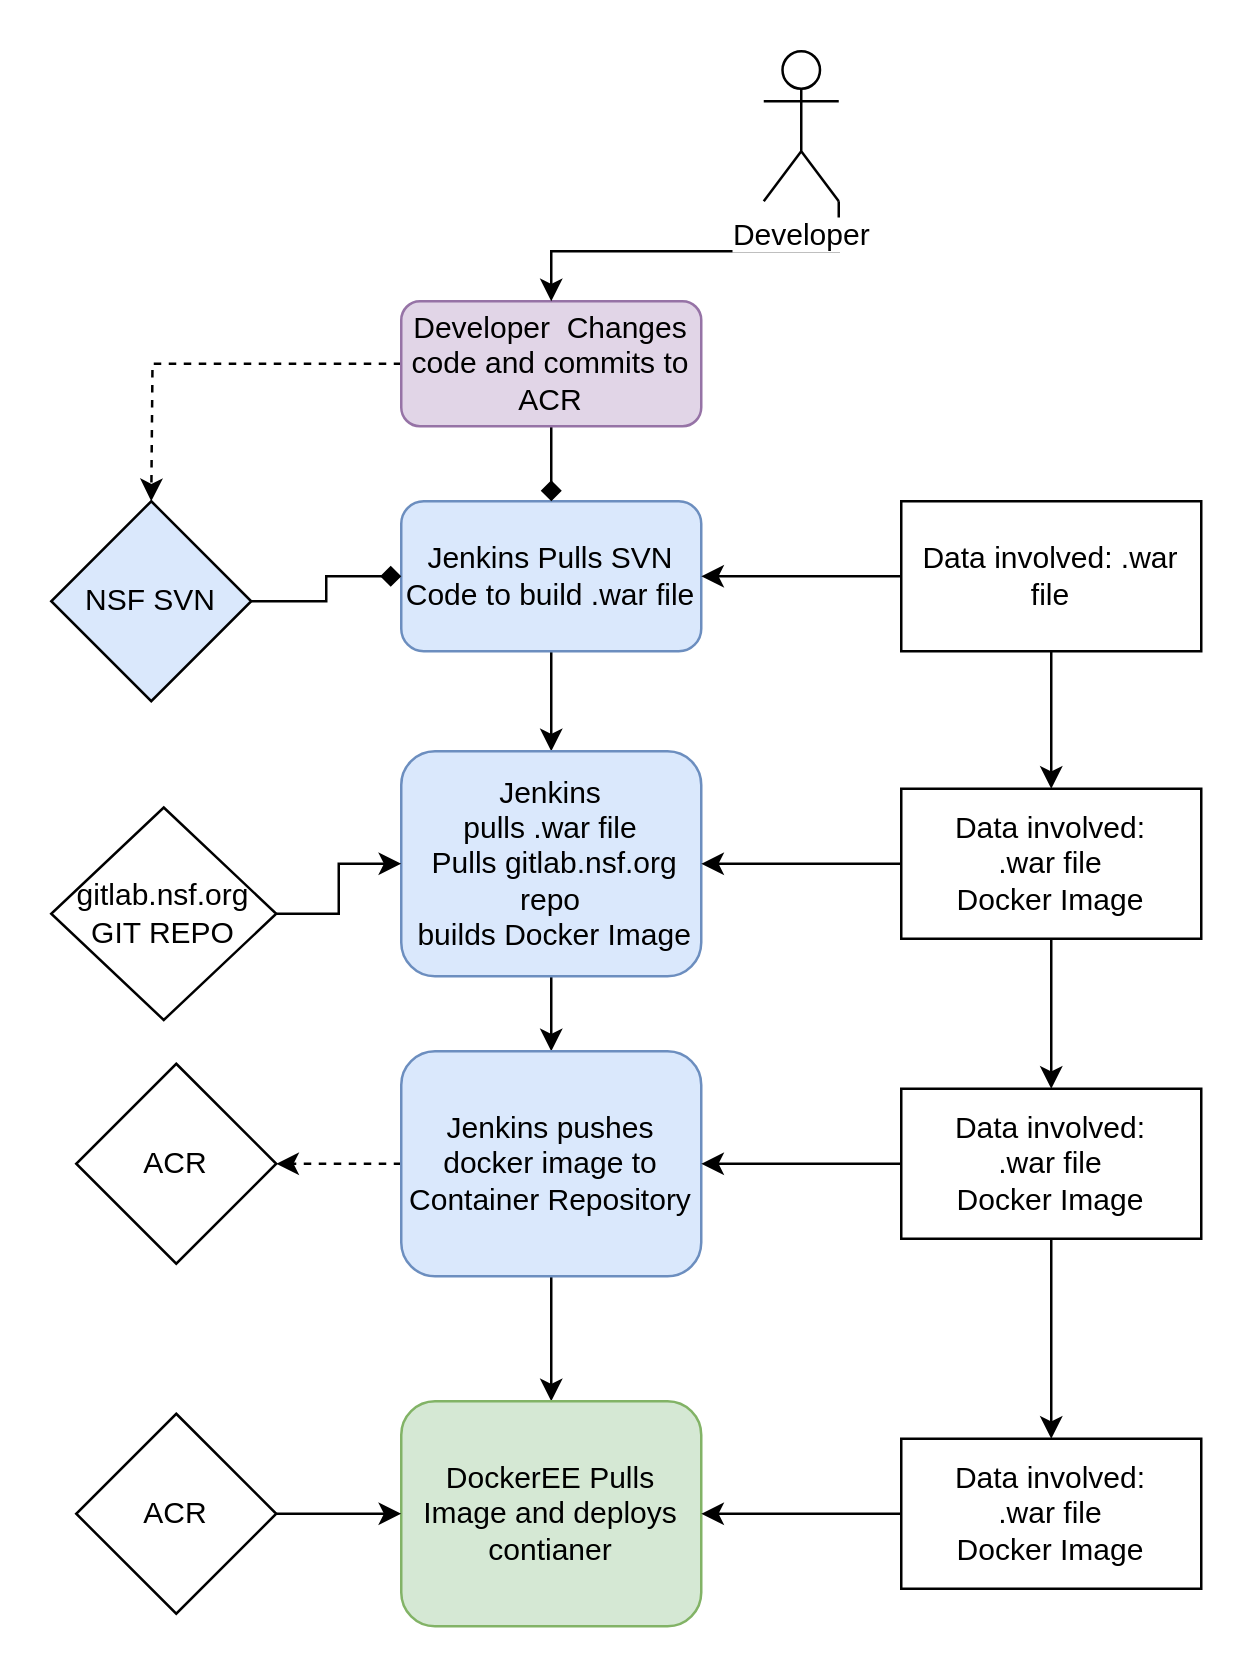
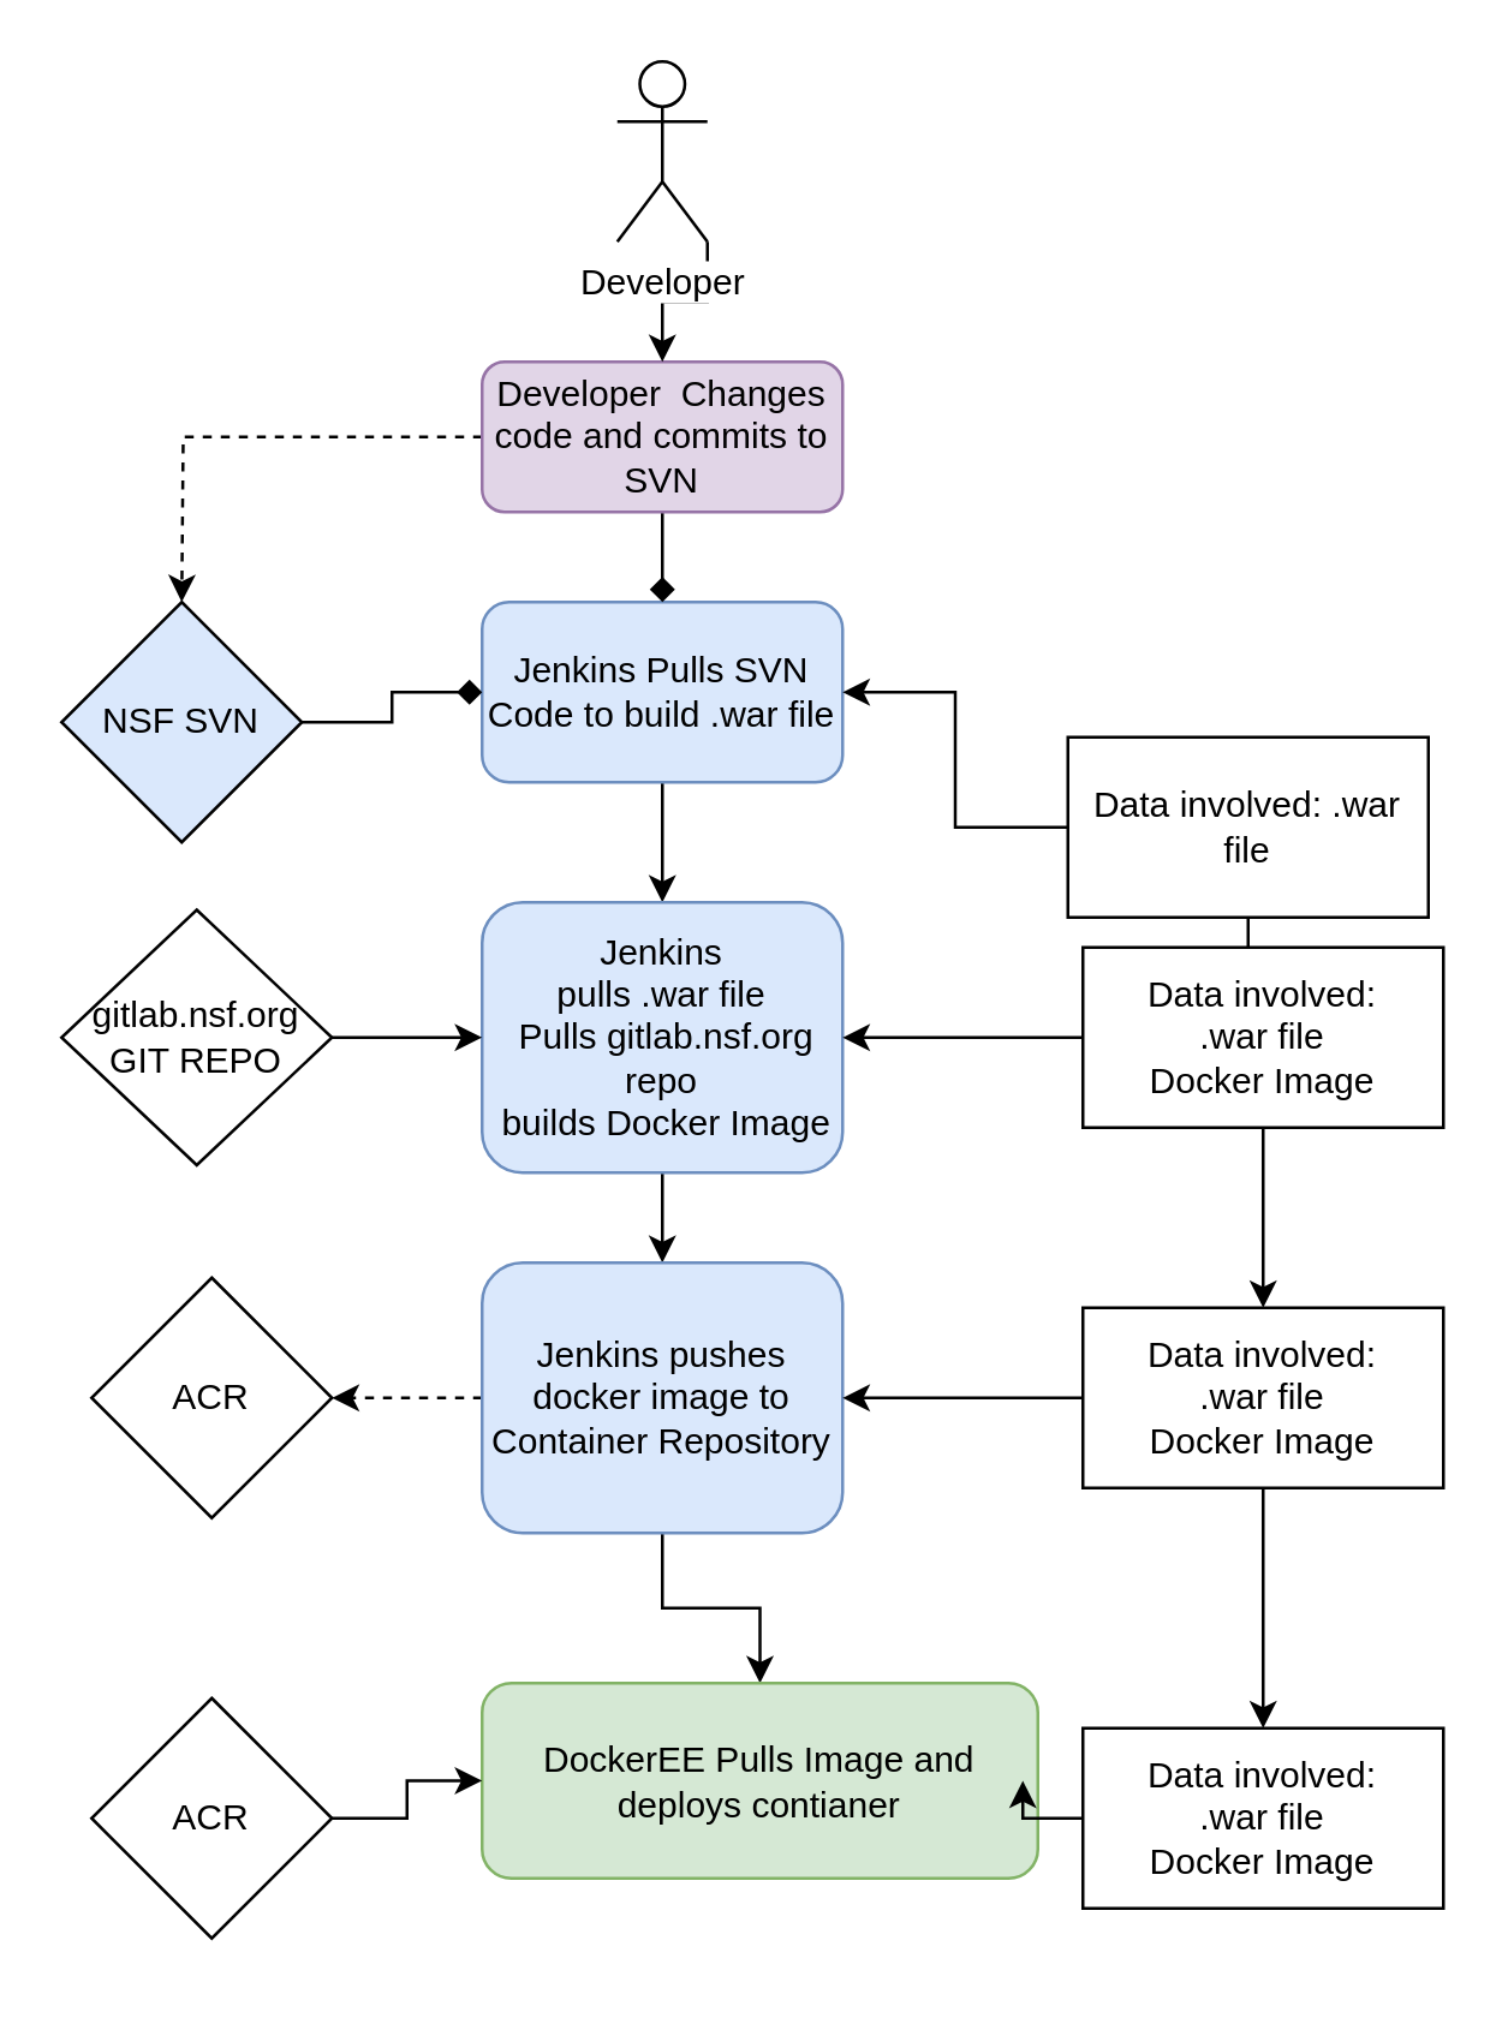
- <mxCell id="14" value="Developer" style="shape=umlActor;verticalLabelPosition=bottom;labelBackgroundColor=#ffffff;verticalAlign=top;html=1;outlineConnect=0;" vertex="1" parent="1"><mxGeometry x="305" y="20" width="30" height="60" as="geometry" /></mxCell>
+ <mxCell id="14" value="Developer" style="shape=umlActor;verticalLabelPosition=bottom;labelBackgroundColor=#ffffff;verticalAlign=top;html=1;outlineConnect=0;" vertex="1" parent="1"><mxGeometry x="205" y="20" width="30" height="60" as="geometry" /></mxCell>
- <mxCell id="12" value="Developer&amp;nbsp; Changes code and commits to ACR " style="rounded=1;whiteSpace=wrap;html=1;fontSize=12;glass=0;strokeWidth=1;shadow=0;fillColor=#e1d5e7;strokeColor=#9673a6;" vertex="1" parent="1"><mxGeometry x="160" y="120" width="120" height="50" as="geometry" /></mxCell>
+ <mxCell id="12" value="Developer&amp;nbsp; Changes code and commits to SVN " style="rounded=1;whiteSpace=wrap;html=1;fontSize=12;glass=0;strokeWidth=1;shadow=0;fillColor=#e1d5e7;strokeColor=#9673a6;" vertex="1" parent="1"><mxGeometry x="160" y="120" width="120" height="50" as="geometry" /></mxCell>
- <mxCell id="17" value="Data involved: .war file" style="rounded=0;whiteSpace=wrap;html=1;" vertex="1" parent="1"><mxGeometry x="360" y="200" width="120" height="60" as="geometry" /></mxCell>
+ <mxCell id="17" value="Data involved: .war file" style="rounded=0;whiteSpace=wrap;html=1;" vertex="1" parent="1"><mxGeometry x="355" y="245" width="120" height="60" as="geometry" /></mxCell>
- <mxCell id="29" value="gitlab.nsf.org GIT REPO" style="rhombus;whiteSpace=wrap;html=1;" vertex="1" parent="1"><mxGeometry x="20" y="322.5" width="90" height="85" as="geometry" /></mxCell>
+ <mxCell id="29" value="gitlab.nsf.org GIT REPO" style="rhombus;whiteSpace=wrap;html=1;" vertex="1" parent="1"><mxGeometry x="20" y="302.5" width="90" height="85" as="geometry" /></mxCell>
- <mxCell id="9" value="DockerEE Pulls Image and deploys contianer" style="rounded=1;whiteSpace=wrap;html=1;fontSize=12;glass=0;strokeWidth=1;shadow=0;fillColor=#d5e8d4;strokeColor=#82b366;" vertex="1" parent="1"><mxGeometry x="160" y="560" width="120" height="90" as="geometry" /></mxCell>
+ <mxCell id="9" value="DockerEE Pulls Image and deploys contianer" style="rounded=1;whiteSpace=wrap;html=1;fontSize=12;glass=0;strokeWidth=1;shadow=0;fillColor=#d5e8d4;strokeColor=#82b366;" vertex="1" parent="1"><mxGeometry x="160" y="560" width="185" height="65" as="geometry" /></mxCell>
